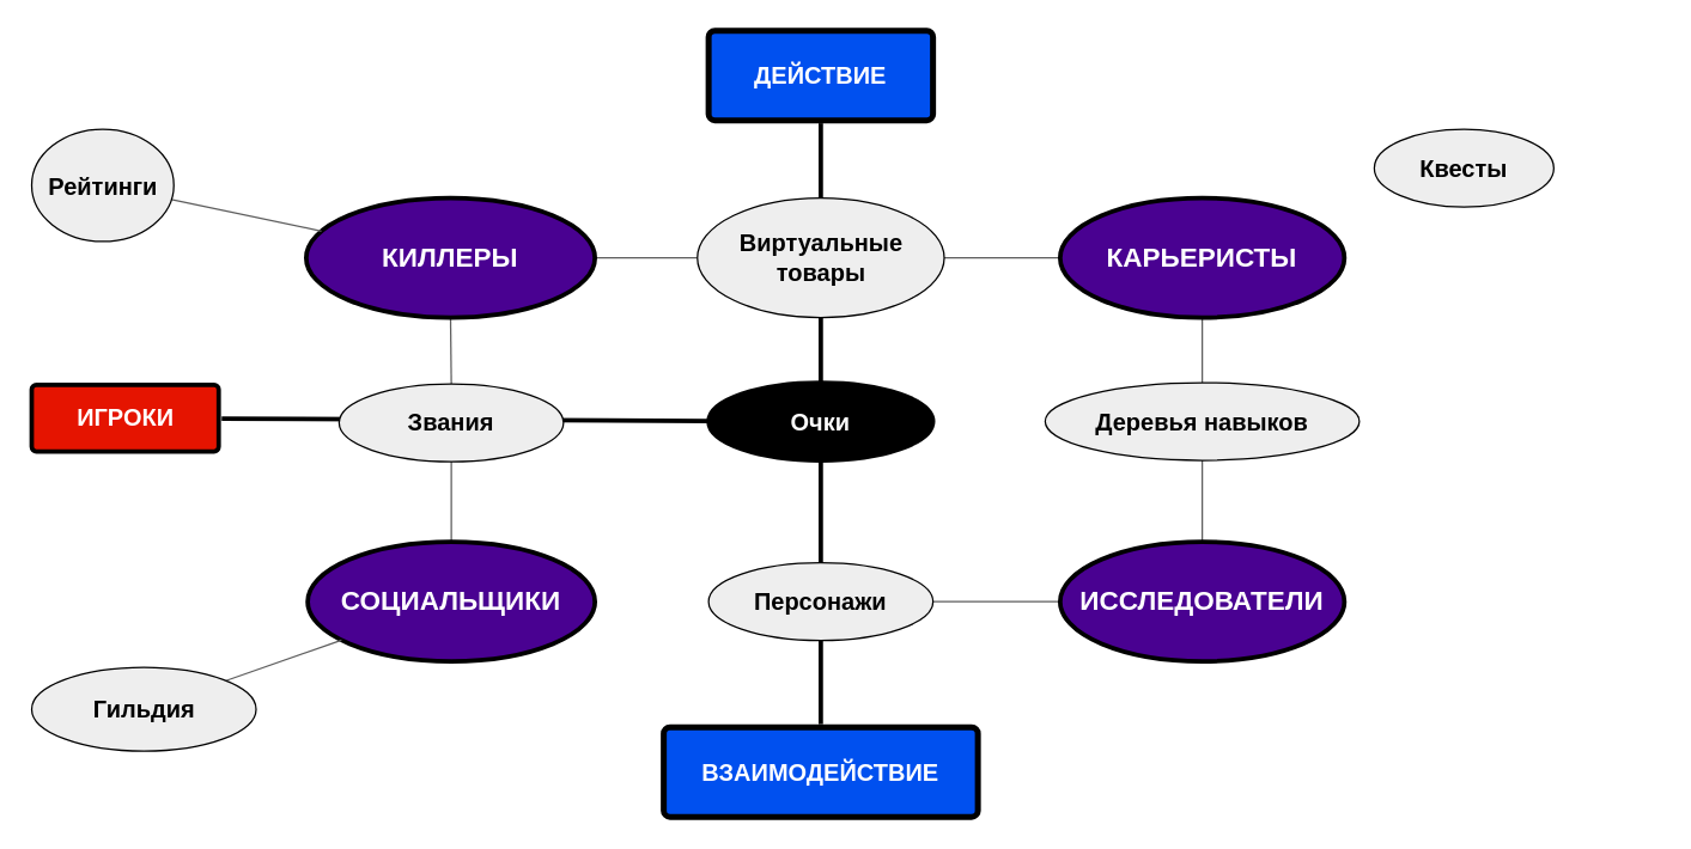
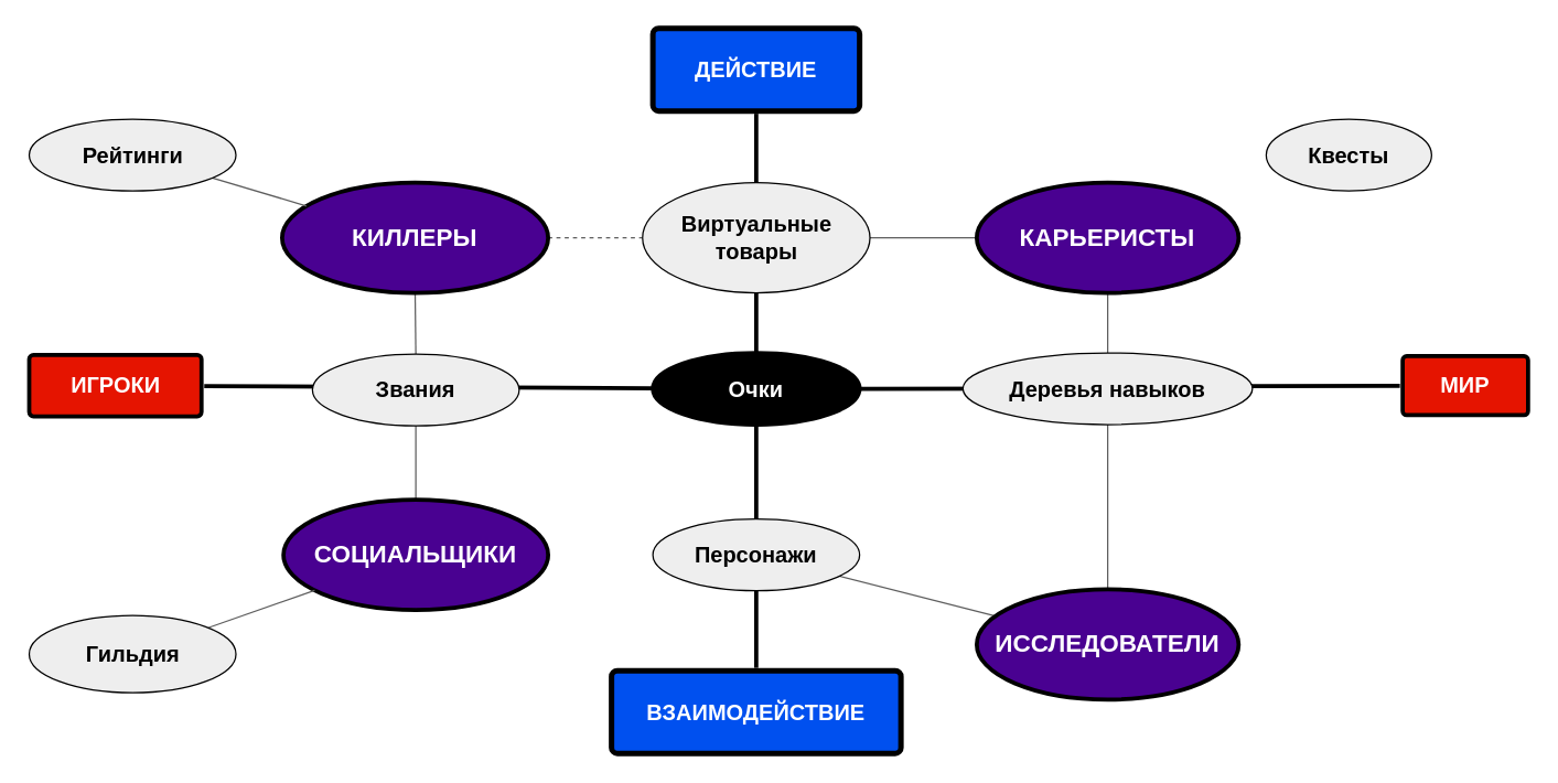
- <mxCell id="13" value="Рейтинги" style="ellipse;whiteSpace=wrap;html=1;rounded=1;shadow=0;glass=0;sketch=0;strokeWidth=1;fontSize=16;fontStyle=1;strokeColor=default;fillColor=#eeeeee;" vertex="1" parent="1"><mxGeometry x="20.5" y="86" width="95" height="75" as="geometry" /></mxCell>
+ <mxCell id="13" value="Рейтинги" style="ellipse;whiteSpace=wrap;html=1;rounded=1;shadow=0;glass=0;sketch=0;strokeWidth=1;fontSize=16;fontStyle=1;strokeColor=default;fillColor=#eeeeee;" vertex="1" parent="1"><mxGeometry x="20.5" y="86" width="150" height="52" as="geometry" /></mxCell>
- <mxCell id="9" style="edgeStyle=none;orthogonalLoop=1;jettySize=auto;html=1;strokeColor=#5E5E5E;strokeWidth=1;fontSize=18;fontColor=#ffffff;startArrow=none;startFill=0;endArrow=none;endFill=0;" edge="1" parent="1" source="11" target="24"><mxGeometry relative="1" as="geometry" /></mxCell>
+ <mxCell id="9" style="edgeStyle=none;orthogonalLoop=1;jettySize=auto;html=1;strokeColor=#5E5E5E;strokeWidth=1;fontSize=18;fontColor=#ffffff;startArrow=none;startFill=0;endArrow=none;endFill=0;dashed=1;" edge="1" parent="1" source="11" target="24"><mxGeometry relative="1" as="geometry" /></mxCell>
+ <mxCell id="2" style="edgeStyle=orthogonalEdgeStyle;curved=1;orthogonalLoop=1;jettySize=auto;html=1;strokeColor=default;strokeWidth=3;fontSize=16;fontColor=#ffffff;endArrow=none;endFill=0;" edge="1" parent="1" source="29" target="8"><mxGeometry relative="1" as="geometry" /></mxCell>
+ <mxCell id="8" value="МИР" style="rounded=1;whiteSpace=wrap;html=1;shadow=0;labelBackgroundColor=none;strokeWidth=3;fontFamily=Helvetica;fontSize=16;align=center;spacing=5;fontStyle=1;arcSize=7;perimeterSpacing=2;strokeColor=#000000;fillColor=#e51400;fontColor=#ffffff;" parent="1" vertex="1"><mxGeometry x="1017" y="257.88" width="91" height="42.75" as="geometry" /></mxCell>
- <mxCell id="16" value="&lt;font color=&quot;#FFFFFF&quot;&gt;ИССЛЕДОВАТЕЛИ&lt;/font&gt;" style="ellipse;whiteSpace=wrap;html=1;rounded=1;shadow=0;glass=0;sketch=0;strokeColor=#000000;strokeWidth=3;fillColor=#490191;fontSize=18;fontStyle=1" vertex="1" parent="1"><mxGeometry x="708" y="362" width="190" height="80" as="geometry" /></mxCell>
+ <mxCell id="16" value="&lt;font color=&quot;#FFFFFF&quot;&gt;ИССЛЕДОВАТЕЛИ&lt;/font&gt;" style="ellipse;whiteSpace=wrap;html=1;rounded=1;shadow=0;glass=0;sketch=0;strokeColor=#000000;strokeWidth=3;fillColor=#490191;fontSize=18;fontStyle=1" vertex="1" parent="1"><mxGeometry x="708" y="427" width="190" height="80" as="geometry" /></mxCell>
